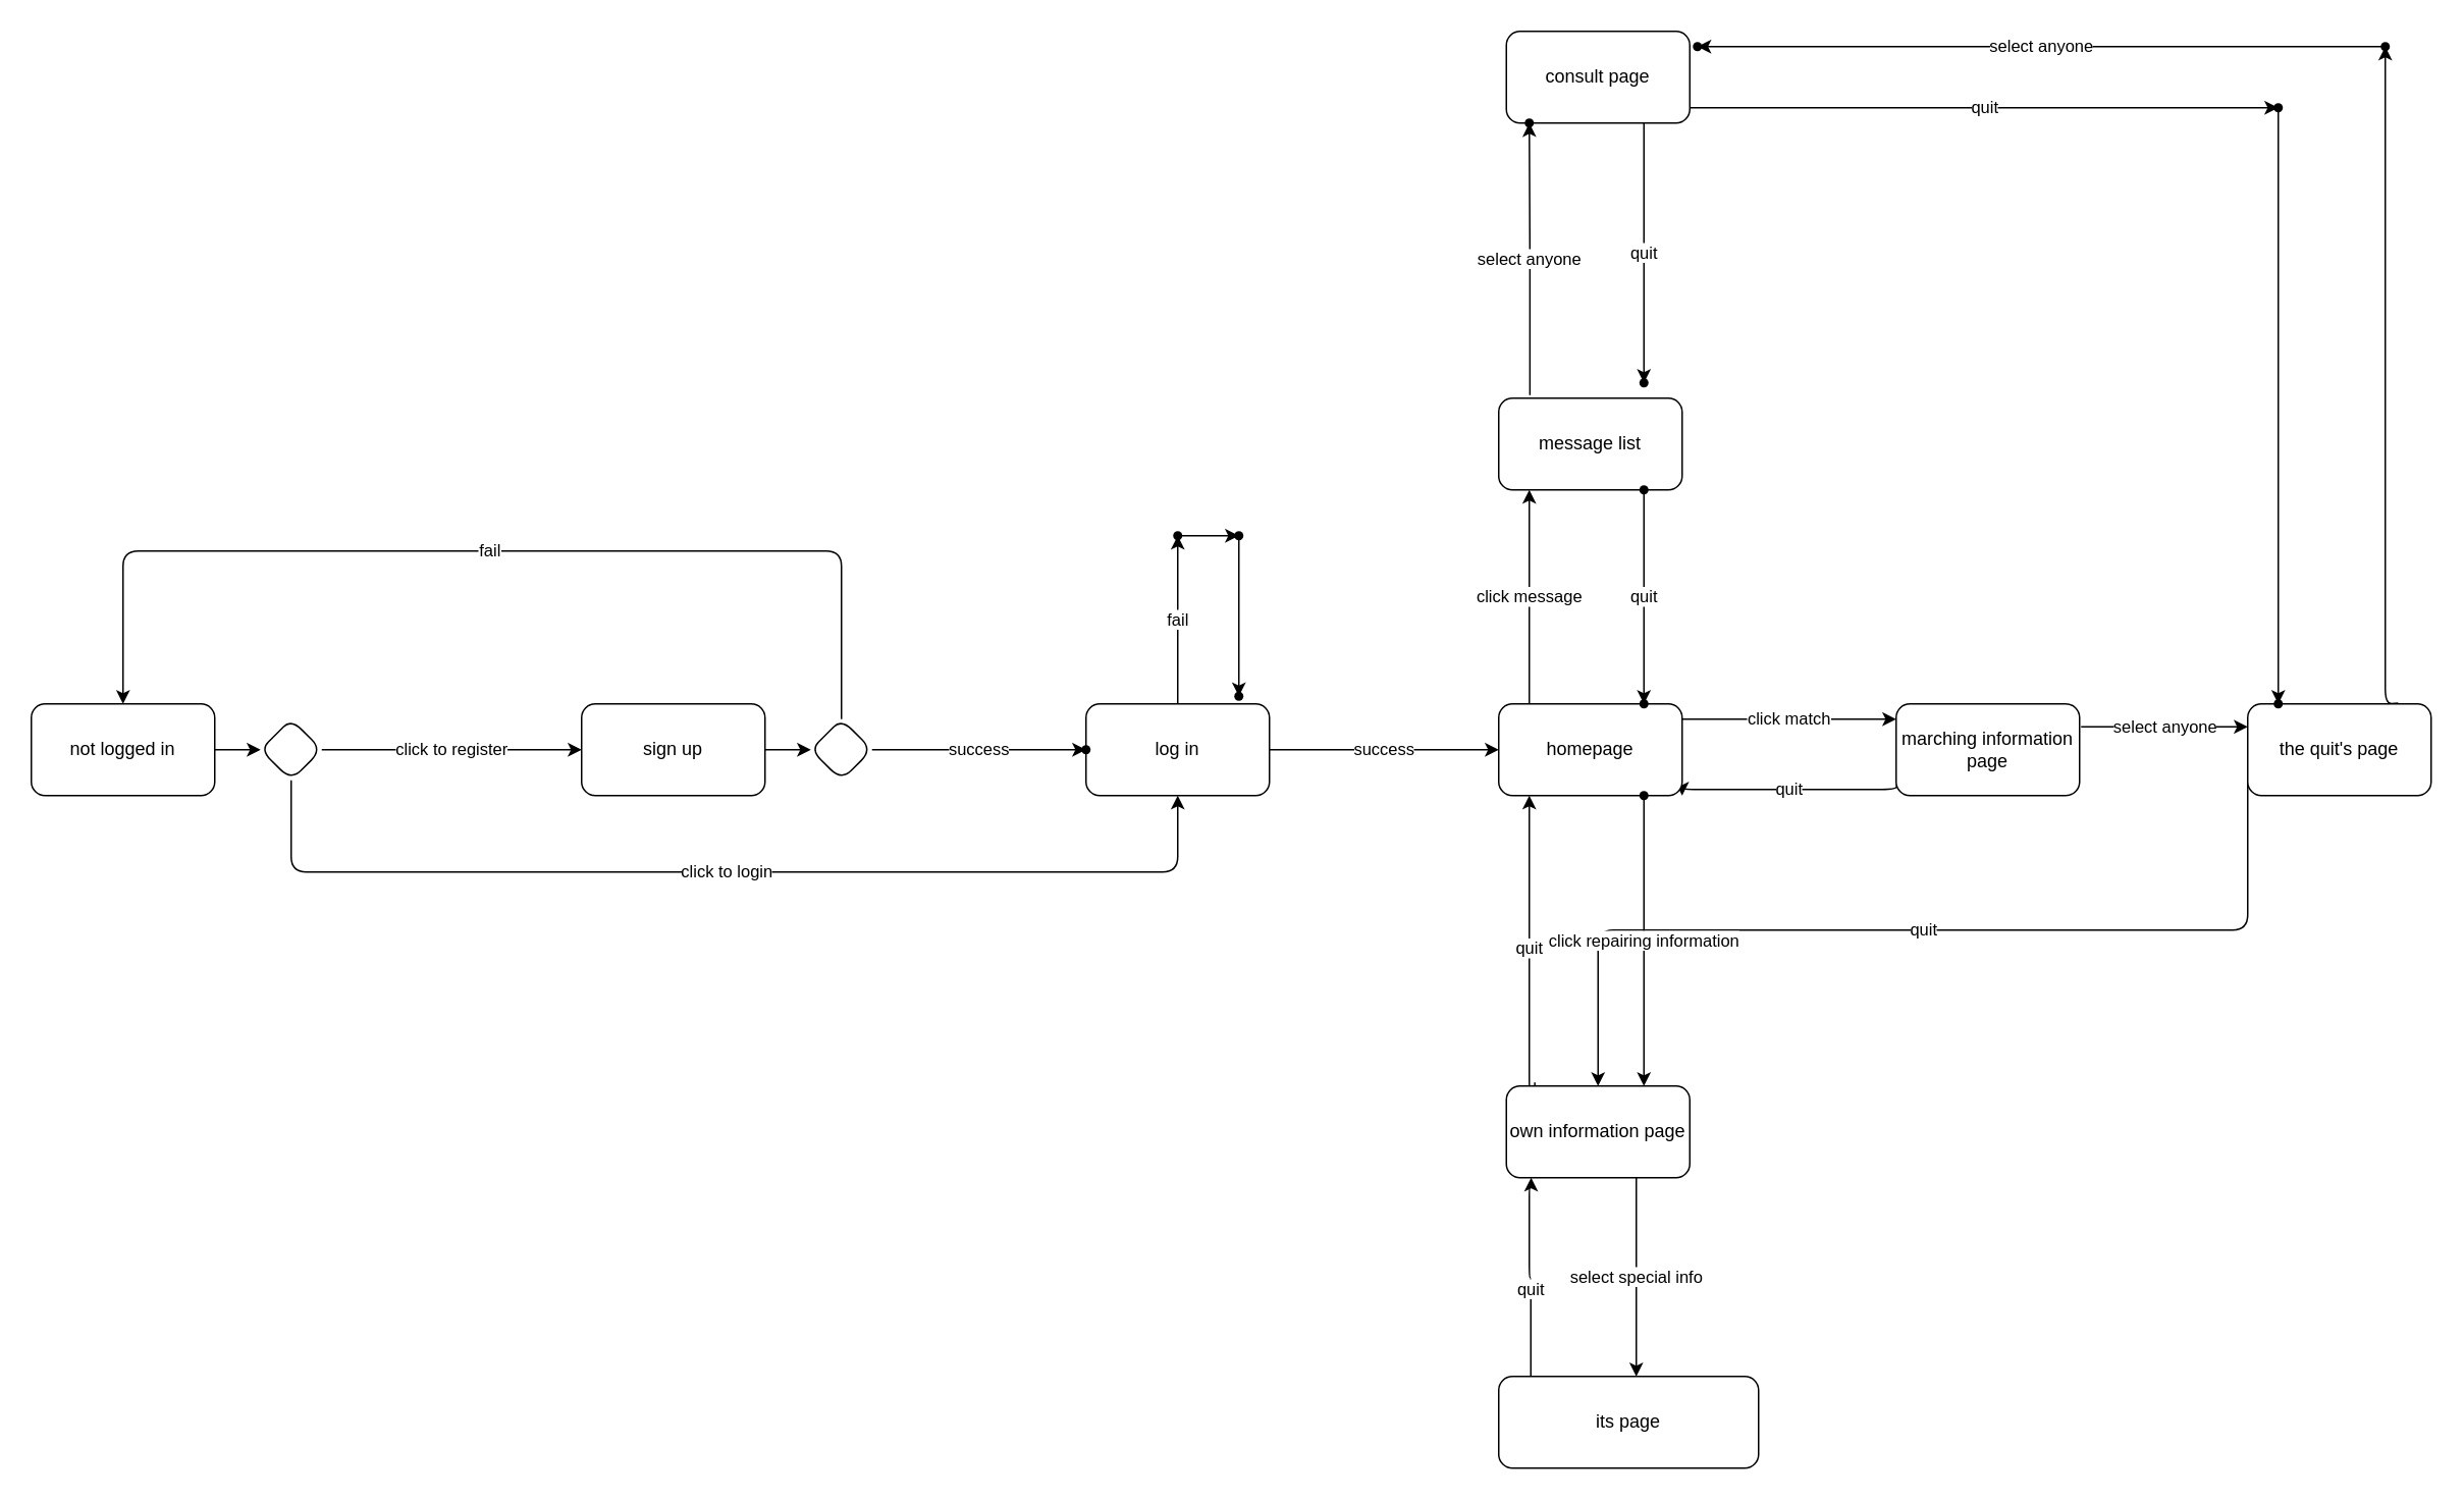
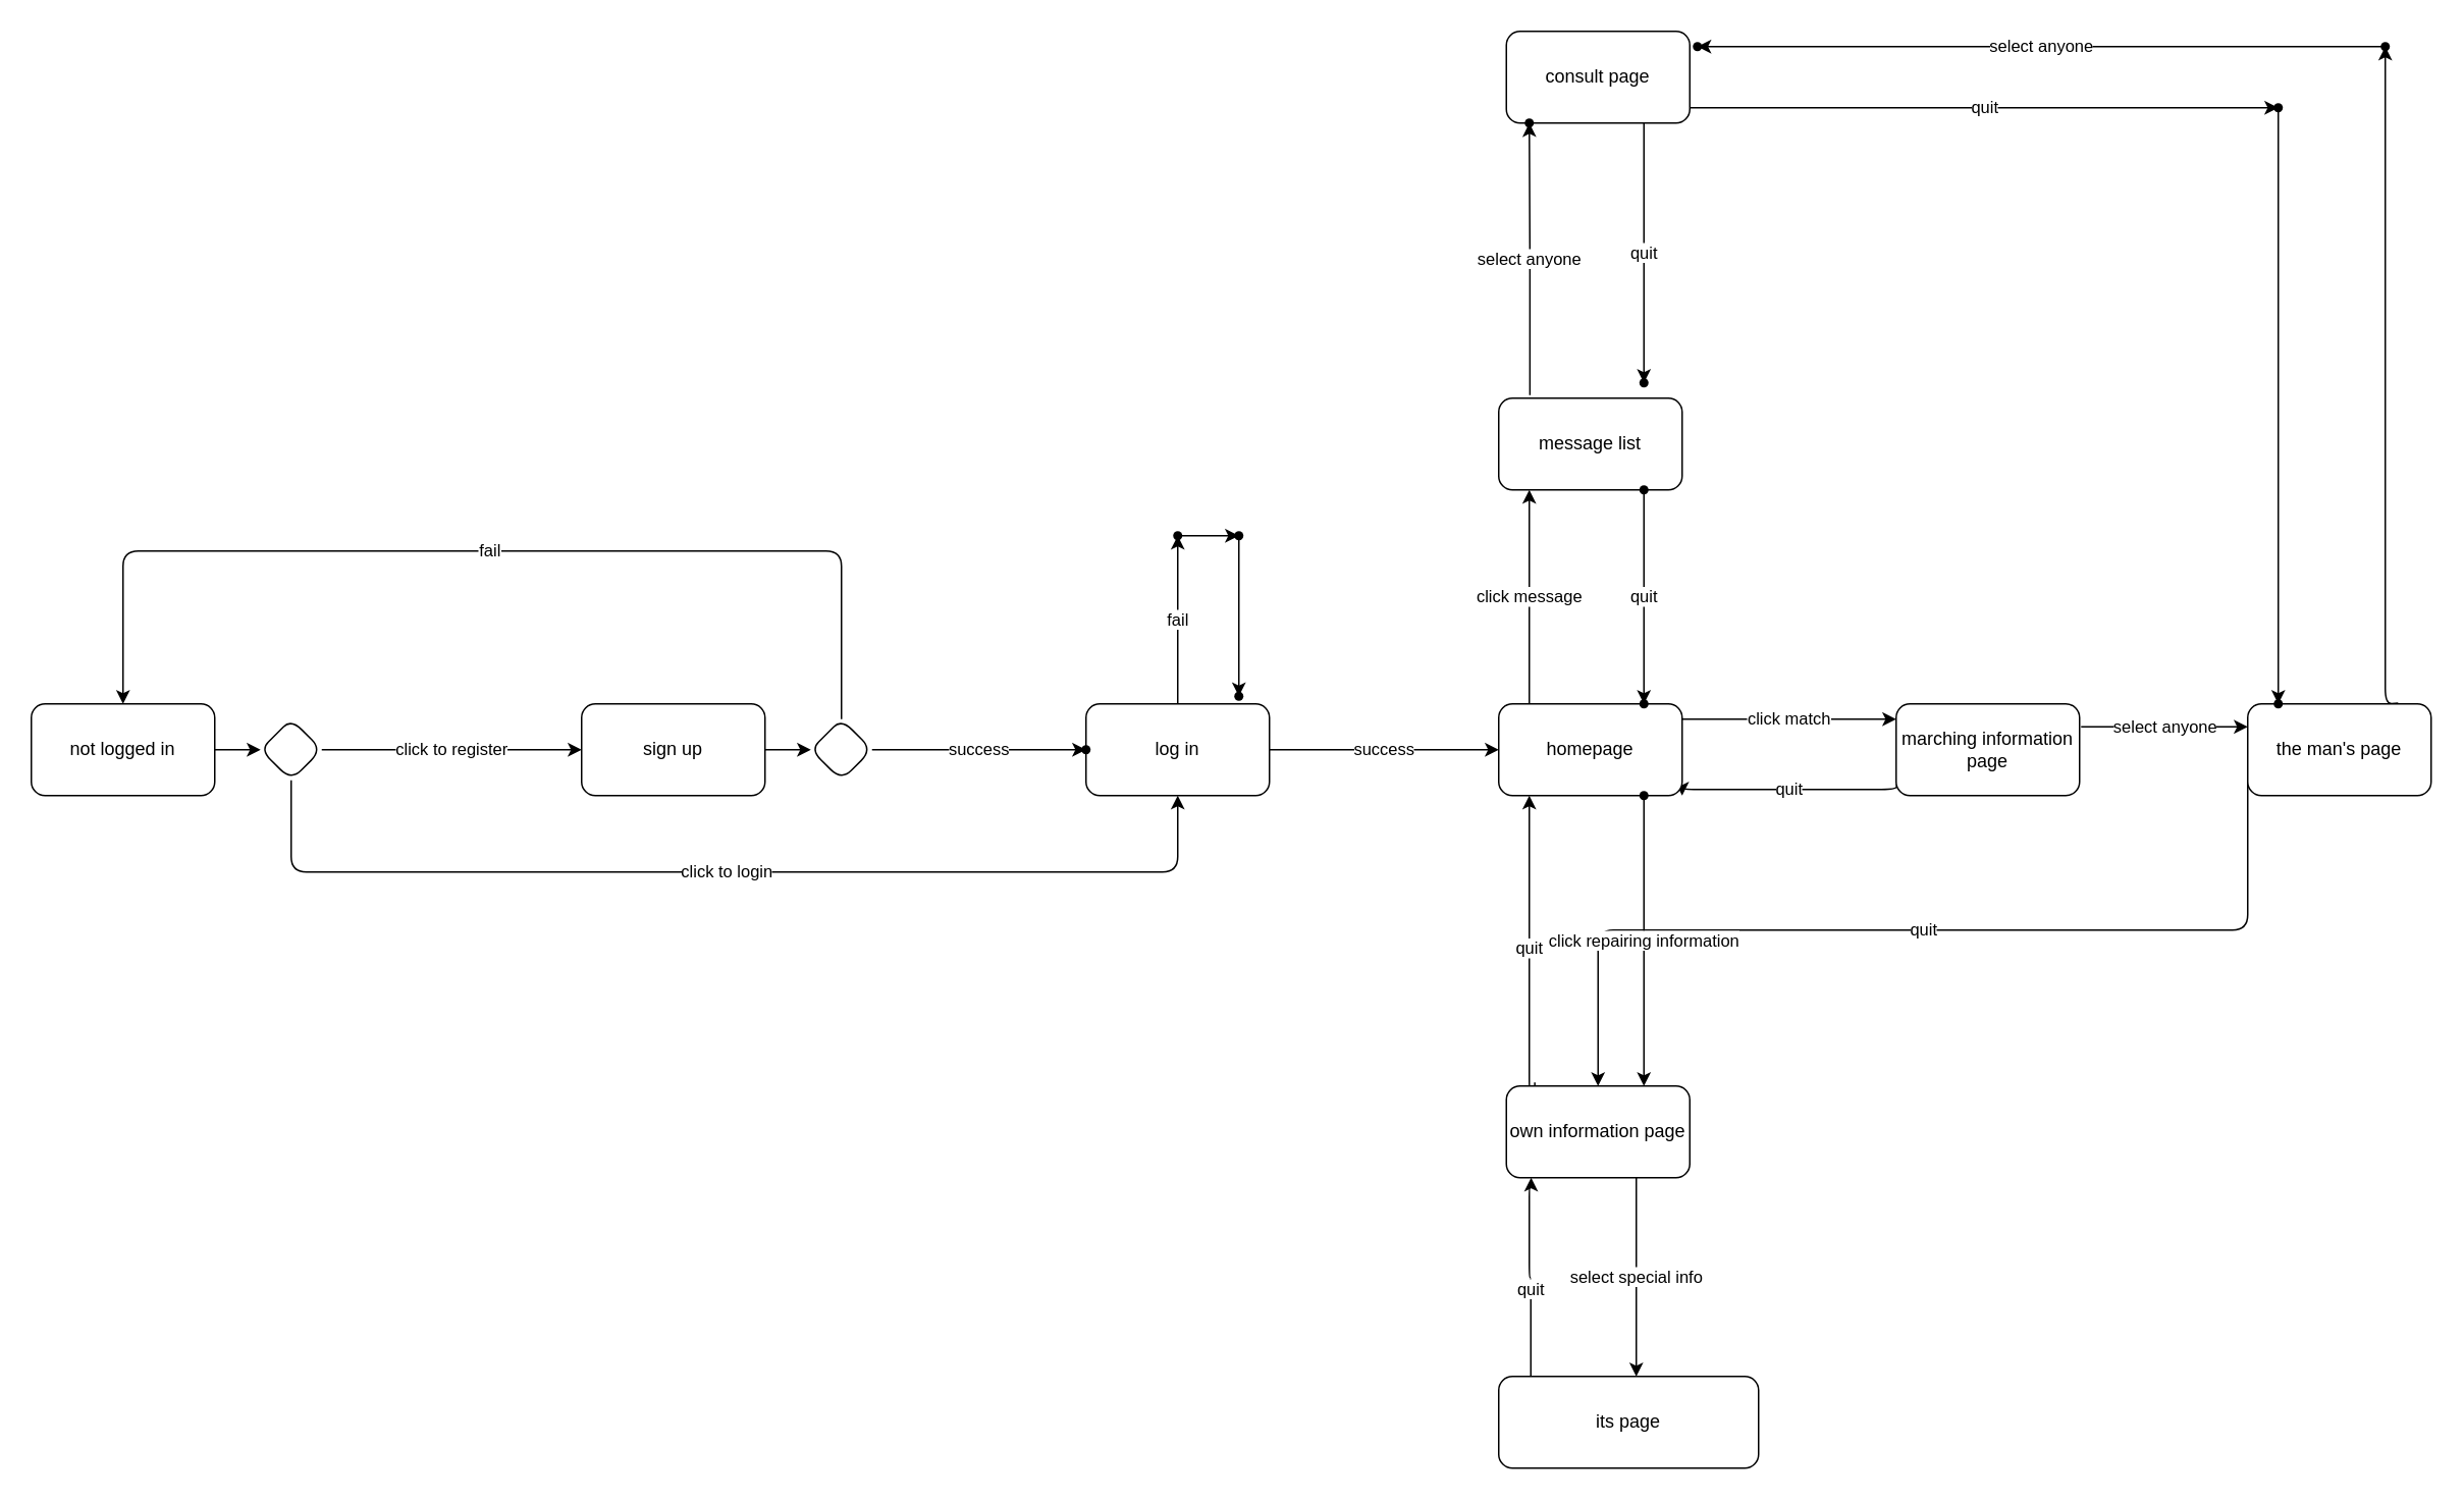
- <mxCell id="20" value="the quit's page" style="whiteSpace=wrap;html=1;rounded=1;" parent="1" vertex="1"><mxGeometry x="1470" y="460" width="120" height="60" as="geometry" /></mxCell>
+ <mxCell id="20" value="the man's page" style="whiteSpace=wrap;html=1;rounded=1;" parent="1" vertex="1"><mxGeometry x="1470" y="460" width="120" height="60" as="geometry" /></mxCell>
